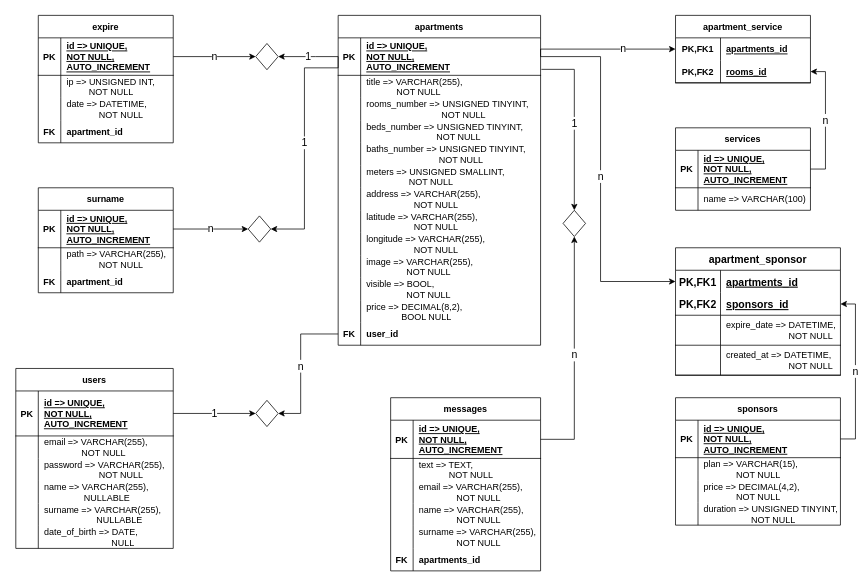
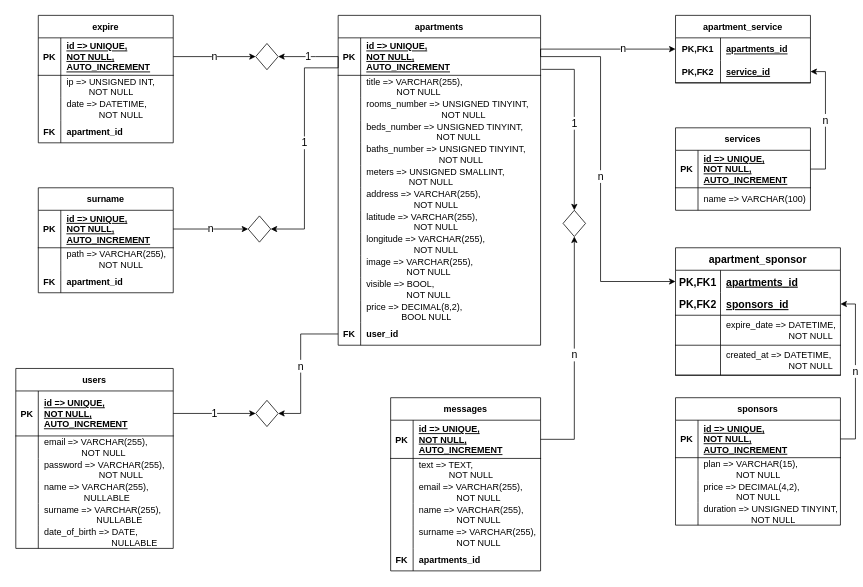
- <mxCell id="68" value="rooms_id" style="shape=partialRectangle;connectable=0;fillColor=none;top=0;left=0;bottom=0;right=0;align=left;spacingLeft=6;fontStyle=5;overflow=hidden;" parent="66" vertex="1"><mxGeometry x="60" width="120" height="30" as="geometry"><mxRectangle width="120" height="30" as="alternateBounds" /></mxGeometry></mxCell>
+ <mxCell id="68" value="service_id" style="shape=partialRectangle;connectable=0;fillColor=none;top=0;left=0;bottom=0;right=0;align=left;spacingLeft=6;fontStyle=5;overflow=hidden;" parent="66" vertex="1"><mxGeometry x="60" width="120" height="30" as="geometry"><mxRectangle width="120" height="30" as="alternateBounds" /></mxGeometry></mxCell>
- <mxCell id="20" value="date_of_birth =&gt; DATE,&#10;                           NULL" style="shape=partialRectangle;connectable=0;fillColor=none;top=0;left=0;bottom=0;right=0;align=left;spacingLeft=6;overflow=hidden;" parent="18" vertex="1"><mxGeometry x="30" width="180" height="30" as="geometry"><mxRectangle width="180" height="30" as="alternateBounds" /></mxGeometry></mxCell>
+ <mxCell id="20" value="date_of_birth =&gt; DATE,&#10;                           NULLABLE" style="shape=partialRectangle;connectable=0;fillColor=none;top=0;left=0;bottom=0;right=0;align=left;spacingLeft=6;overflow=hidden;" parent="18" vertex="1"><mxGeometry x="30" width="180" height="30" as="geometry"><mxRectangle width="180" height="30" as="alternateBounds" /></mxGeometry></mxCell>
